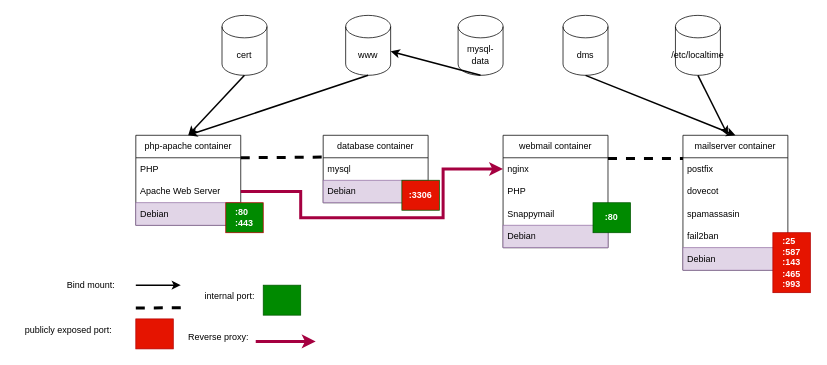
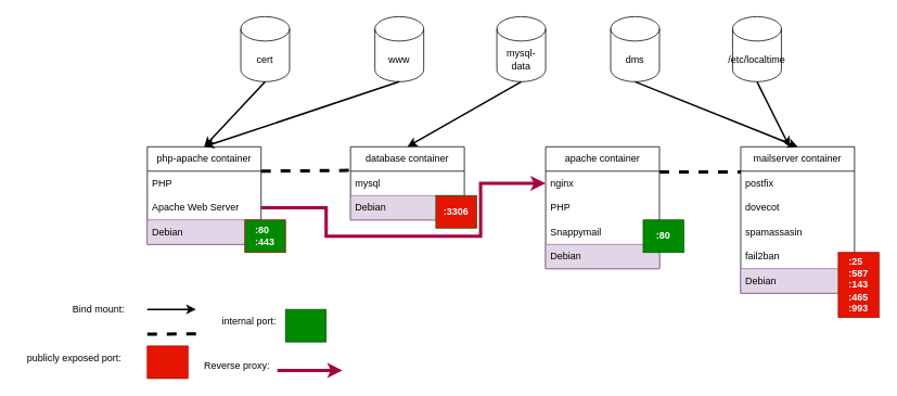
- <mxCell id="26" value="" style="endArrow=classic;html=1;rounded=0;strokeWidth=2;exitX=0.5;exitY=1;exitDx=0;exitDy=0;exitPerimeter=0;" edge="1" parent="1" source="9" target="3"><mxGeometry width="50" height="50" relative="1" as="geometry"><mxPoint x="660" y="180" as="sourcePoint" /><mxPoint x="640" y="310" as="targetPoint" /></mxGeometry></mxCell>
+ <mxCell id="26" value="" style="endArrow=classic;html=1;rounded=0;strokeWidth=2;exitX=0.5;exitY=1;exitDx=0;exitDy=0;exitPerimeter=0;entryX=0.5;entryY=0;entryDx=0;entryDy=0;" edge="1" parent="1" source="9" target="10"><mxGeometry width="50" height="50" relative="1" as="geometry"><mxPoint x="660" y="180" as="sourcePoint" /><mxPoint x="640" y="310" as="targetPoint" /></mxGeometry></mxCell>
- <mxCell id="19" value="webmail container" style="swimlane;fontStyle=0;childLayout=stackLayout;horizontal=1;startSize=30;horizontalStack=0;resizeParent=1;resizeParentMax=0;resizeLast=0;collapsible=1;marginBottom=0;whiteSpace=wrap;html=1;" vertex="1" parent="1"><mxGeometry x="670" y="180" width="140" height="150" as="geometry" /></mxCell>
+ <mxCell id="19" value="apache container" style="swimlane;fontStyle=0;childLayout=stackLayout;horizontal=1;startSize=30;horizontalStack=0;resizeParent=1;resizeParentMax=0;resizeLast=0;collapsible=1;marginBottom=0;whiteSpace=wrap;html=1;" vertex="1" parent="1"><mxGeometry x="670" y="180" width="140" height="150" as="geometry" /></mxCell>
